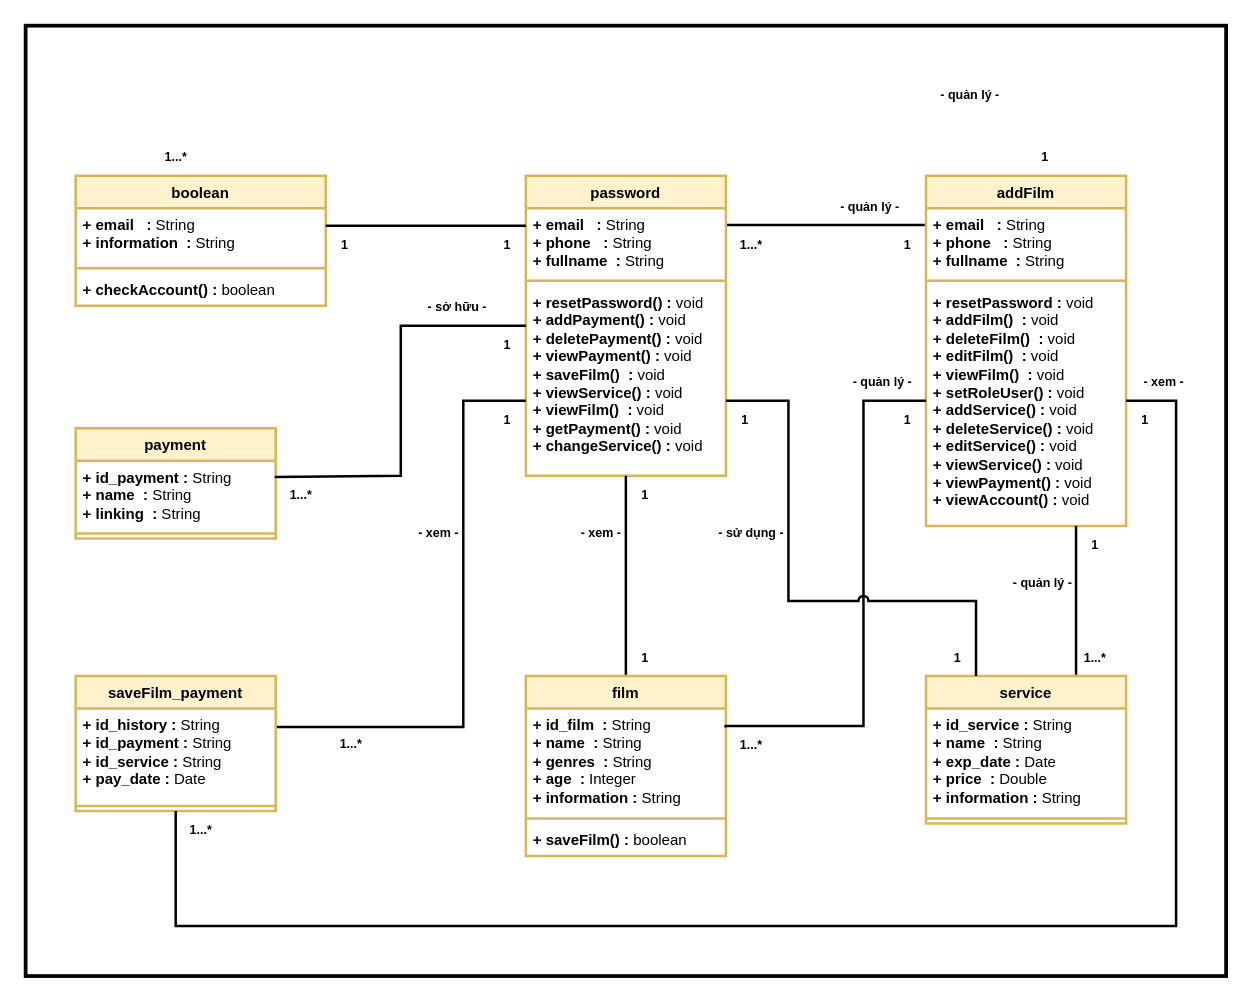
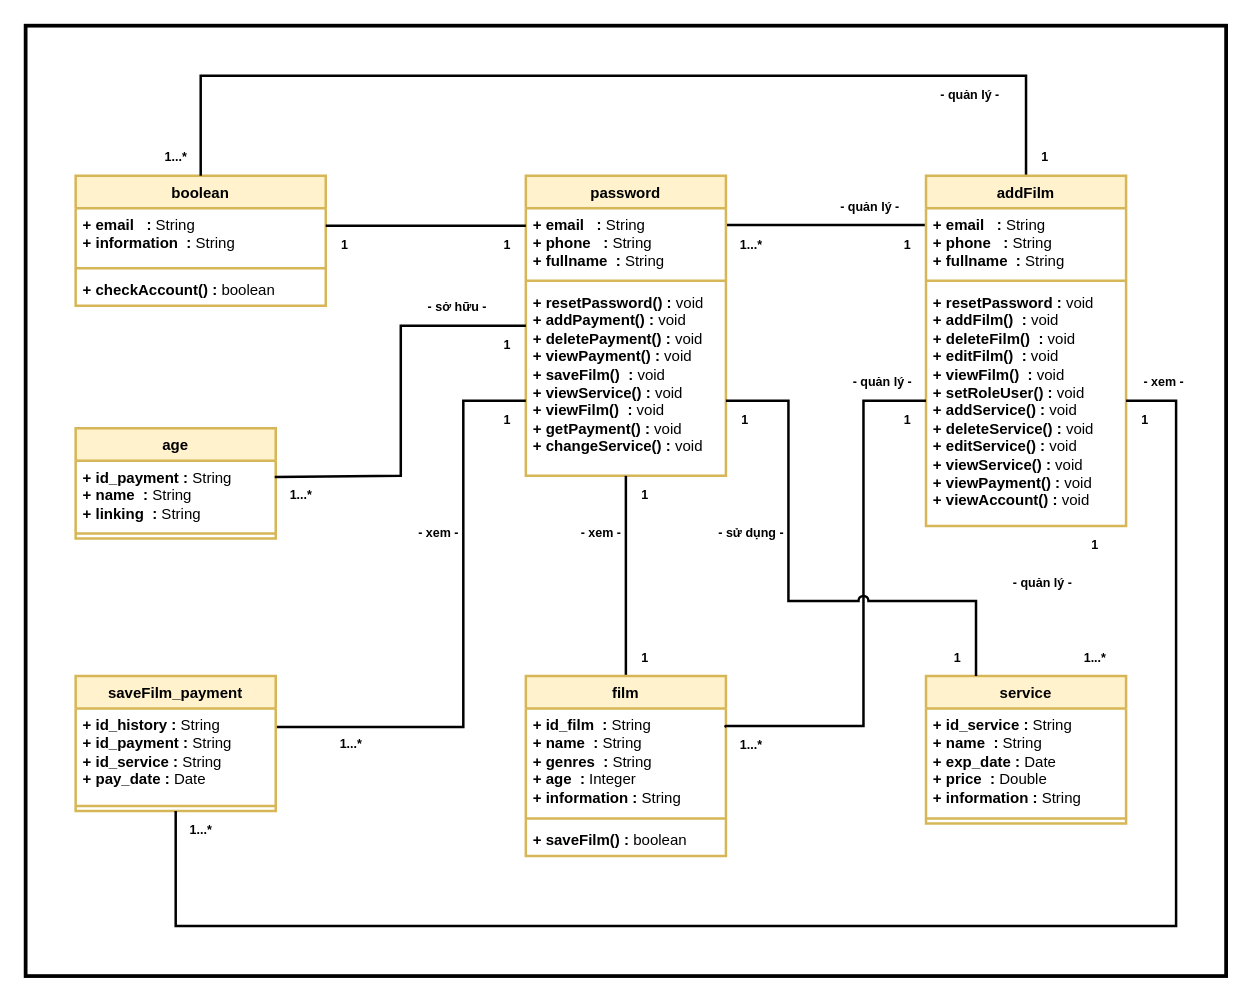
+ <mxCell id="11" style="edgeStyle=orthogonalEdgeStyle;rounded=0;orthogonalLoop=1;jettySize=auto;html=1;entryX=0.5;entryY=0;entryDx=0;entryDy=0;strokeWidth=2;endArrow=none;endFill=0;" edge="1" parent="1" source="13" target="7"><mxGeometry relative="1" as="geometry"><Array as="points"><mxPoint x="820" y="60" /><mxPoint x="160" y="60" /></Array></mxGeometry></mxCell>
- <mxCell id="23" value="payment" style="swimlane;fontStyle=1;align=center;verticalAlign=top;childLayout=stackLayout;horizontal=1;startSize=26;horizontalStack=0;resizeParent=1;resizeParentMax=0;resizeLast=0;collapsible=1;marginBottom=0;whiteSpace=wrap;html=1;strokeWidth=2;swimlaneFillColor=default;fillColor=#fff2cc;strokeColor=#d6b656;" vertex="1" parent="1"><mxGeometry x="60" y="342" width="160" height="88" as="geometry" /></mxCell>
+ <mxCell id="23" value="age" style="swimlane;fontStyle=1;align=center;verticalAlign=top;childLayout=stackLayout;horizontal=1;startSize=26;horizontalStack=0;resizeParent=1;resizeParentMax=0;resizeLast=0;collapsible=1;marginBottom=0;whiteSpace=wrap;html=1;strokeWidth=2;swimlaneFillColor=default;fillColor=#fff2cc;strokeColor=#d6b656;" vertex="1" parent="1"><mxGeometry x="60" y="342" width="160" height="88" as="geometry" /></mxCell>
- <mxCell id="26" style="edgeStyle=orthogonalEdgeStyle;rounded=0;orthogonalLoop=1;jettySize=auto;html=1;exitX=0.75;exitY=0;exitDx=0;exitDy=0;entryX=0.75;entryY=1;entryDx=0;entryDy=0;endArrow=none;endFill=0;strokeWidth=2;" edge="1" parent="1" source="27" target="13"><mxGeometry relative="1" as="geometry" /></mxCell>
